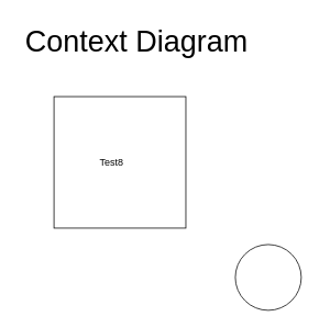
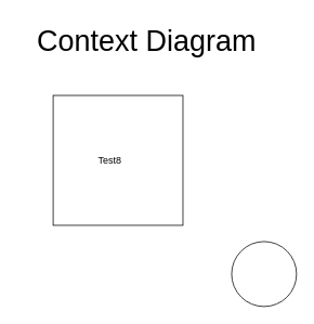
- <mxCell id="4" value="&lt;font style=&quot;font-size: 36px;&quot;&gt;Context Diagram&lt;/font&gt;" style="text;html=1;align=center;verticalAlign=middle;resizable=0;points=[];autosize=1;strokeColor=none;fillColor=none;" parent="1" vertex="1"><mxGeometry x="20" y="20" width="290" height="60" as="geometry" /></mxCell>
+ <mxCell id="4" value="&lt;font style=&quot;font-size: 36px;&quot;&gt;Context Diagram&lt;/font&gt;" style="text;html=1;align=center;verticalAlign=middle;resizable=0;points=[];autosize=1;strokeColor=none;fillColor=none;" parent="1" vertex="1"><mxGeometry x="35" y="20" width="290" height="60" as="geometry" /></mxCell>
